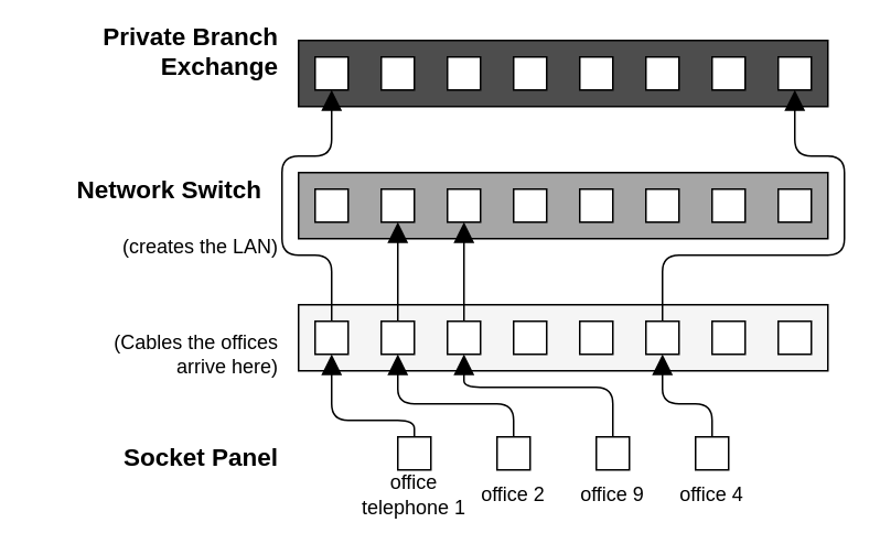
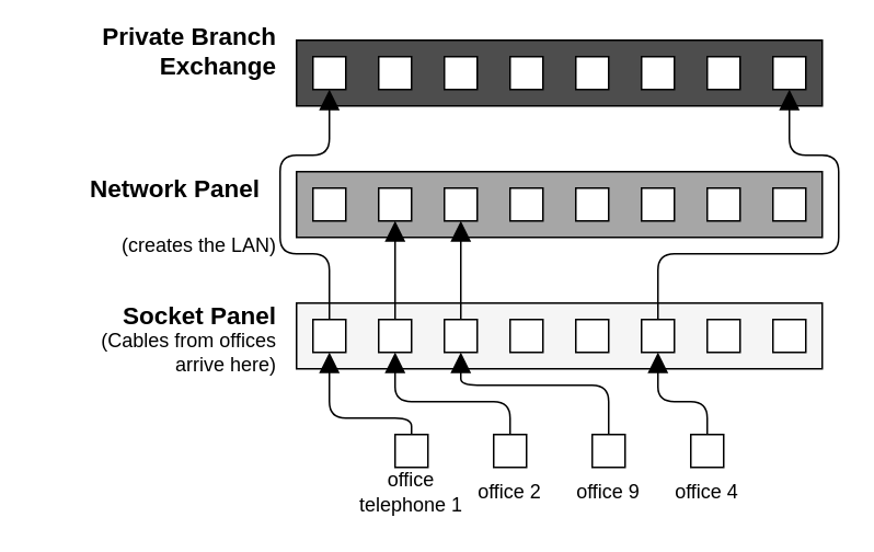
- <mxCell id="34" value="Network Switch" style="text;html=1;strokeColor=none;fillColor=none;align=right;verticalAlign=middle;whiteSpace=wrap;rounded=0;fontStyle=1;fontSize=15;" vertex="1" parent="1"><mxGeometry x="20" y="104" width="140" height="20" as="geometry" /></mxCell>
+ <mxCell id="34" value="Network Panel" style="text;html=1;strokeColor=none;fillColor=none;align=right;verticalAlign=middle;whiteSpace=wrap;rounded=0;fontStyle=1;fontSize=15;" vertex="1" parent="1"><mxGeometry x="20" y="104" width="140" height="20" as="geometry" /></mxCell>
- <mxCell id="37" value="(Cables the offices arrive here)" style="text;html=1;strokeColor=none;fillColor=none;align=right;verticalAlign=middle;whiteSpace=wrap;rounded=0;" vertex="1" parent="1"><mxGeometry x="50" y="204" width="120" height="20" as="geometry" /></mxCell>
+ <mxCell id="37" value="(Cables from offices arrive here)" style="text;html=1;strokeColor=none;fillColor=none;align=right;verticalAlign=middle;whiteSpace=wrap;rounded=0;" vertex="1" parent="1"><mxGeometry x="50" y="204" width="120" height="20" as="geometry" /></mxCell>
- <mxCell id="36" value="Socket Panel" style="text;html=1;strokeColor=none;fillColor=none;align=right;verticalAlign=middle;whiteSpace=wrap;rounded=0;fontStyle=1;fontSize=15;" vertex="1" parent="1"><mxGeometry x="30" y="266" width="140" height="20" as="geometry" /></mxCell>
+ <mxCell id="36" value="Socket Panel" style="text;html=1;strokeColor=none;fillColor=none;align=right;verticalAlign=middle;whiteSpace=wrap;rounded=0;fontStyle=1;fontSize=15;" vertex="1" parent="1"><mxGeometry x="30" y="181" width="140" height="20" as="geometry" /></mxCell>
